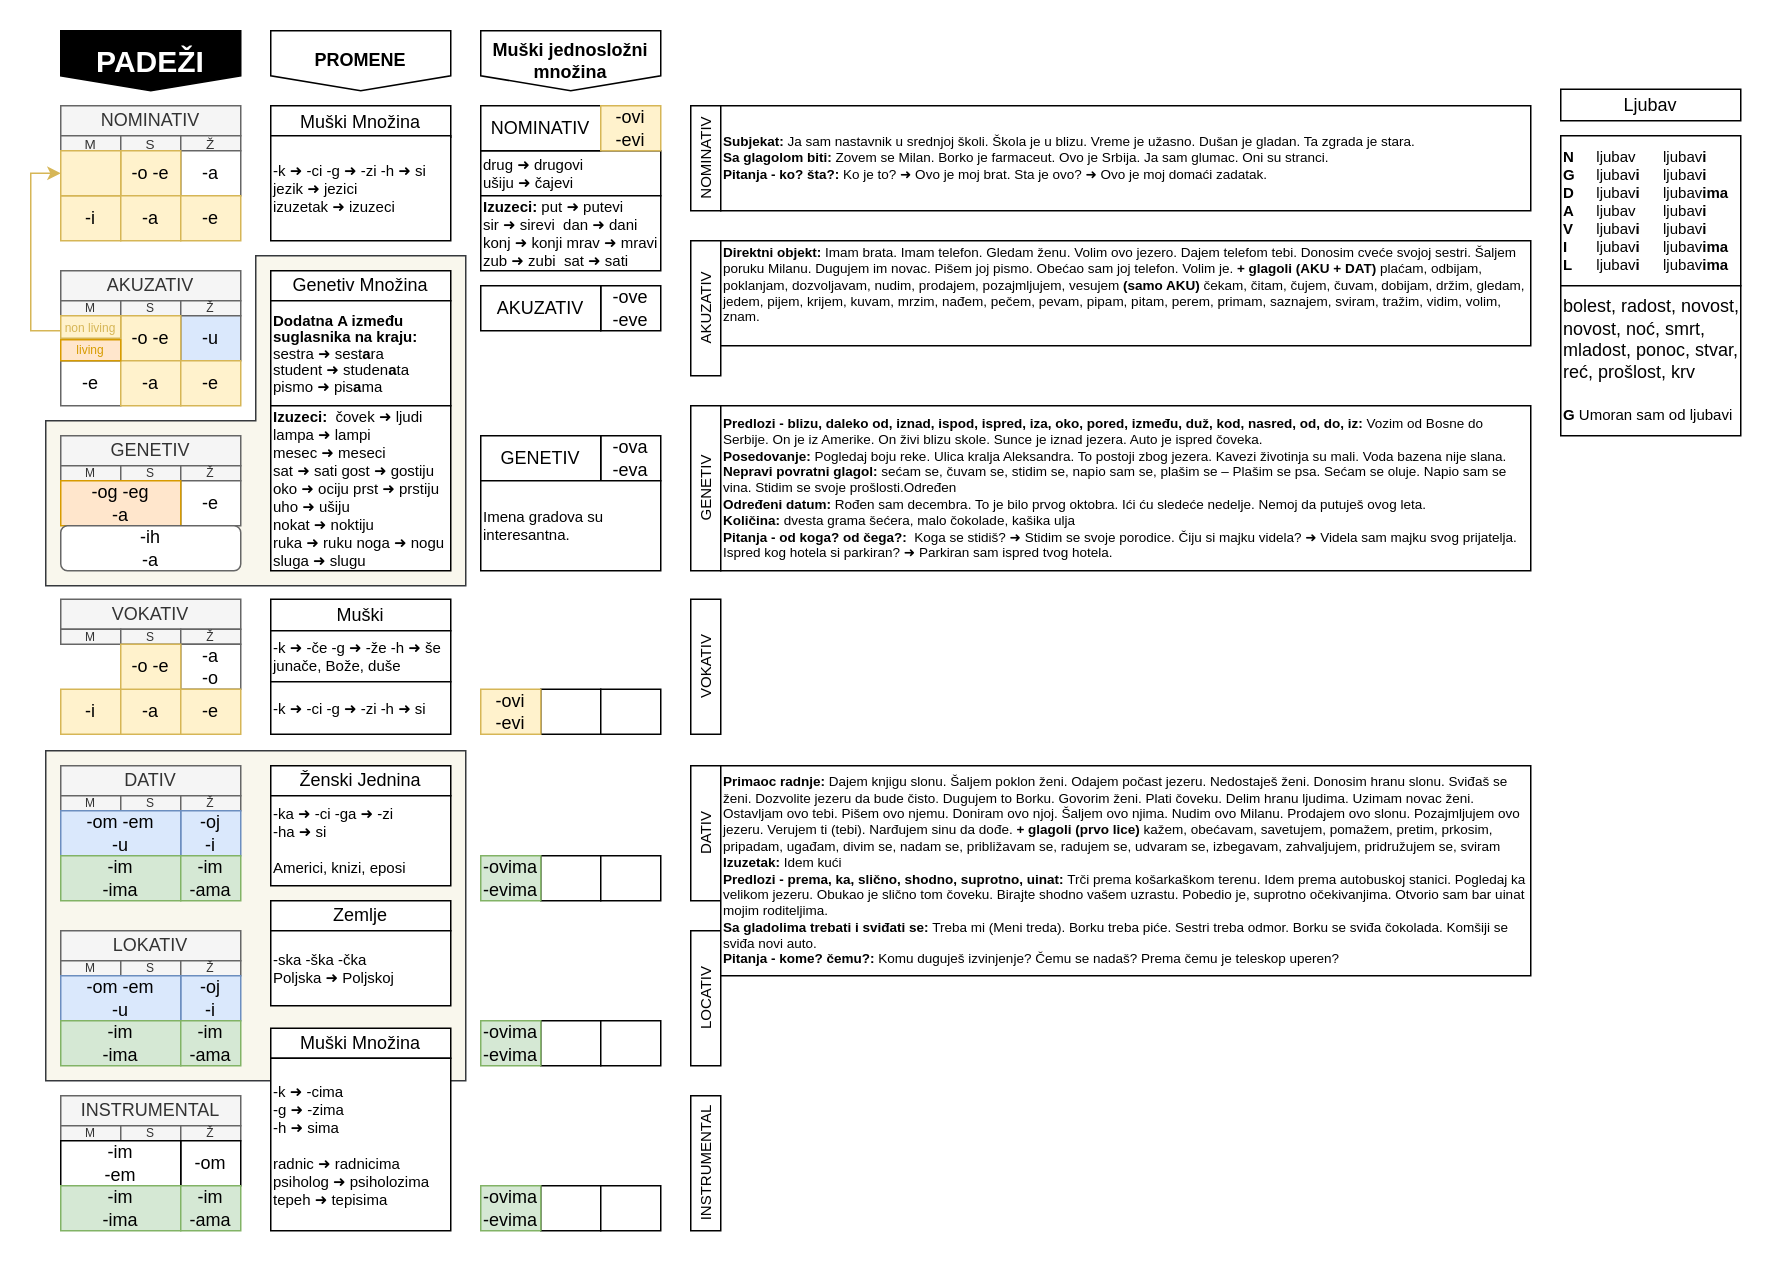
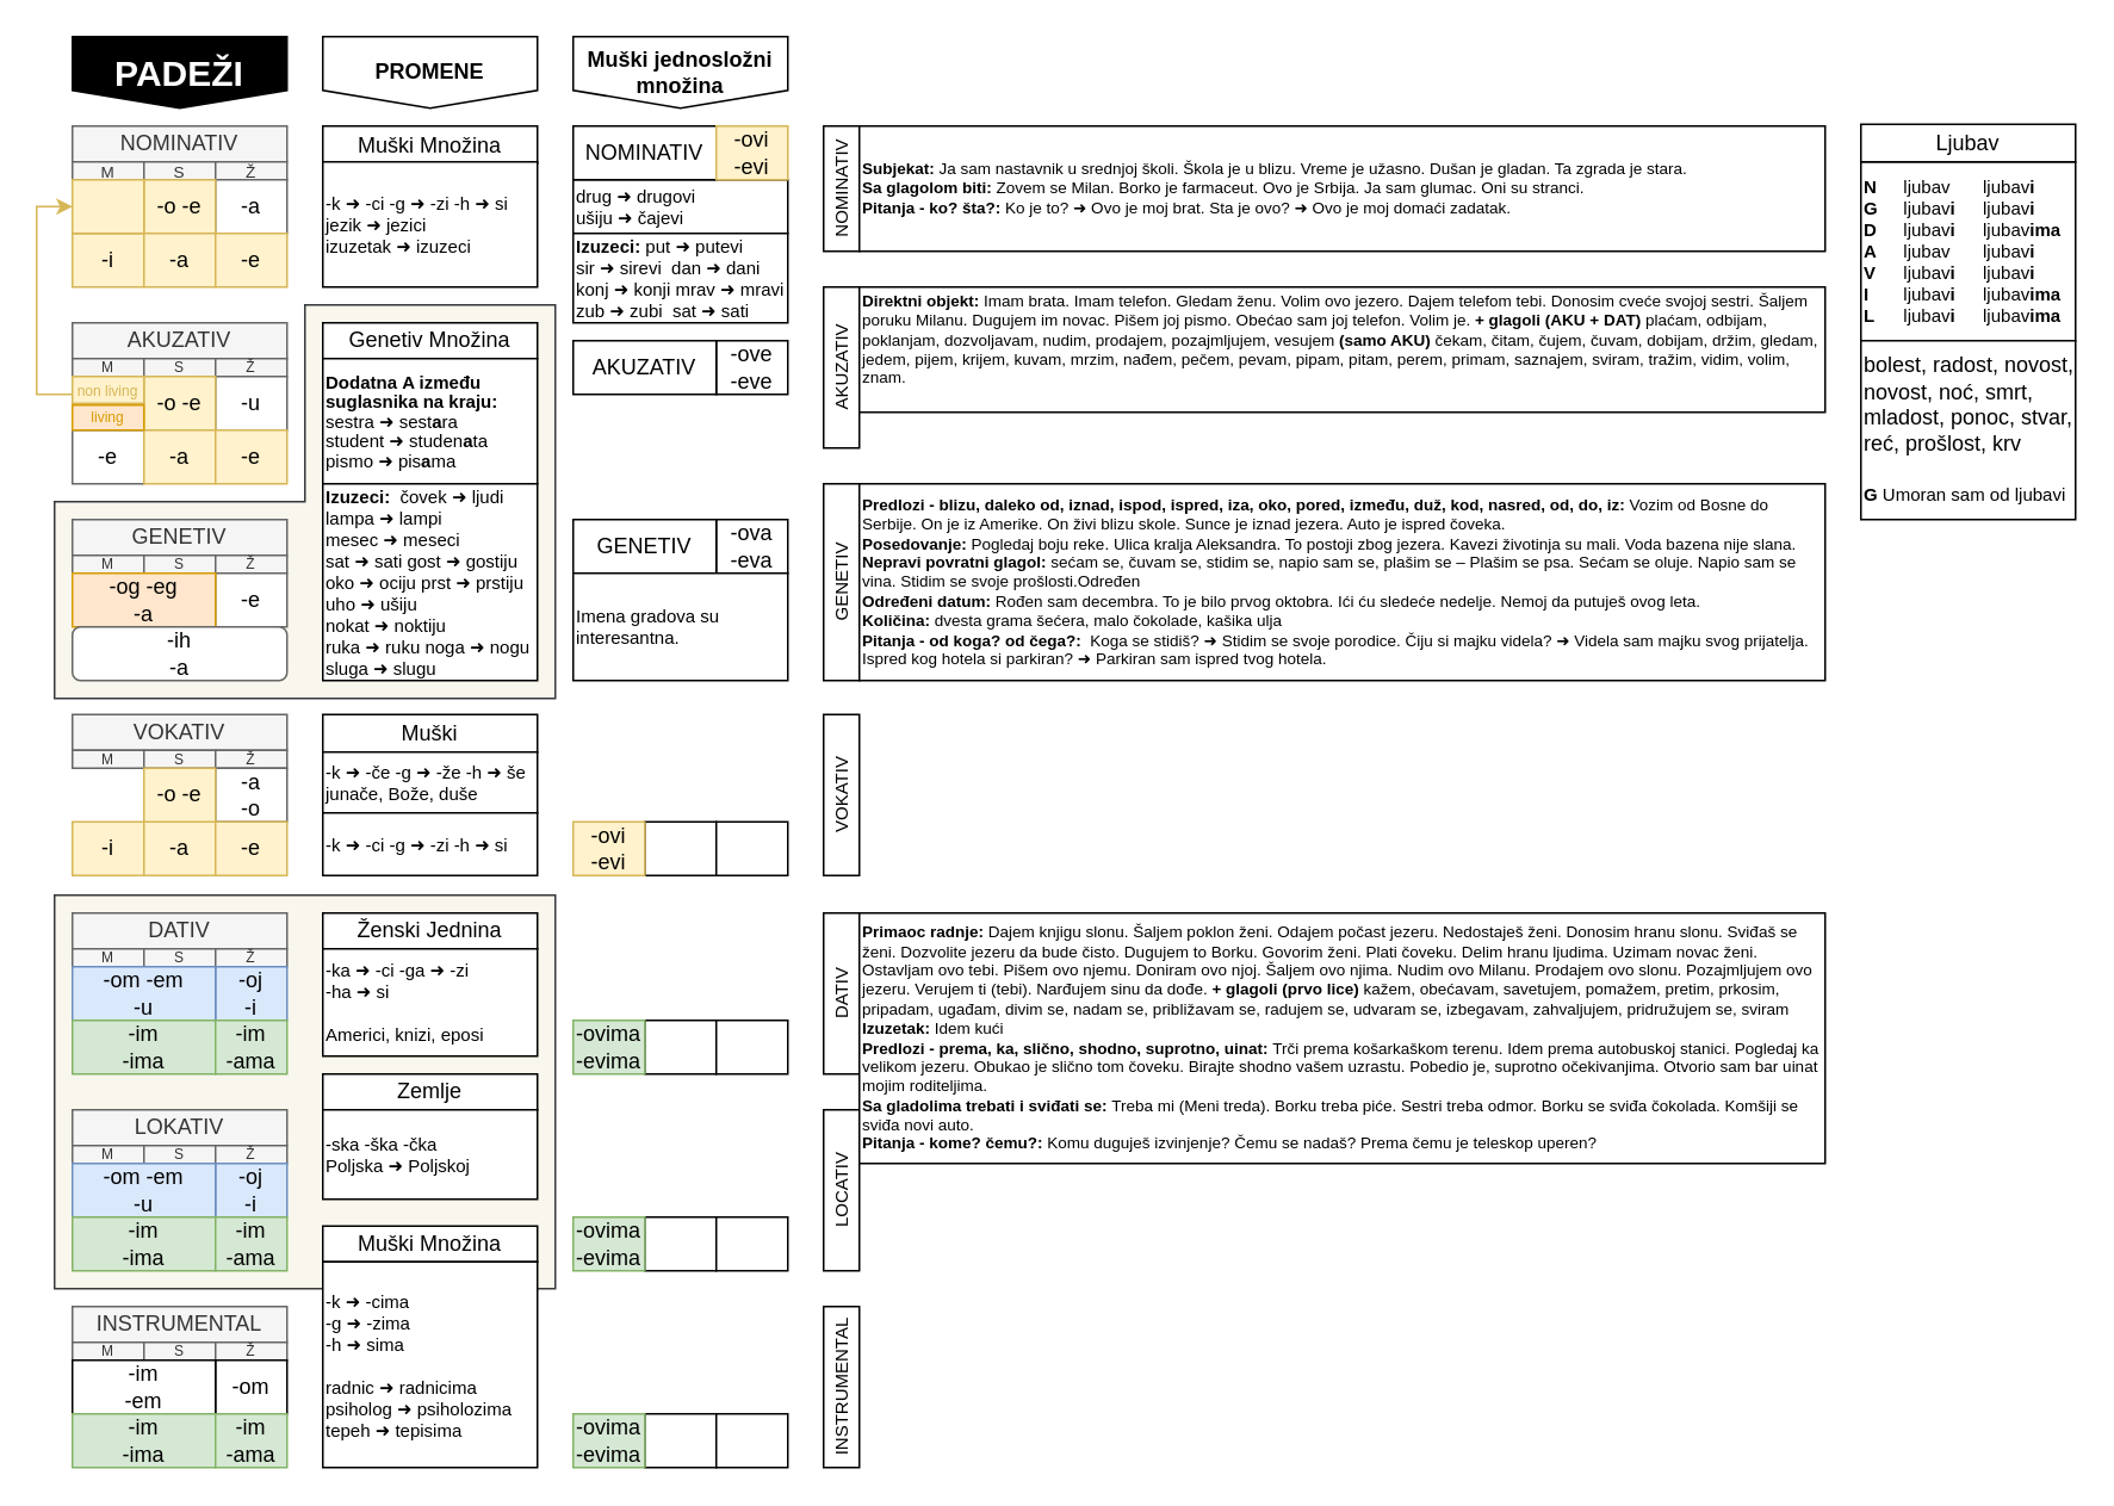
- <mxCell id="110" value="Ljubav" style="rounded=0;whiteSpace=wrap;html=1;" parent="1" vertex="1"><mxGeometry x="1040" y="59" width="120" height="21" as="geometry" /></mxCell>
+ <mxCell id="110" value="Ljubav" style="rounded=0;whiteSpace=wrap;html=1;" parent="1" vertex="1"><mxGeometry x="1040" y="69" width="120" height="21" as="geometry" /></mxCell>
- <mxCell id="22" value="-u" style="rounded=0;whiteSpace=wrap;html=1;strokeColor=#666666;fillColor=#dae8fc;" parent="1" vertex="1"><mxGeometry x="120" y="210" width="40" height="30" as="geometry" /></mxCell>
+ <mxCell id="22" value="-u" style="rounded=0;whiteSpace=wrap;html=1;strokeColor=#666666;" parent="1" vertex="1"><mxGeometry x="120" y="210" width="40" height="30" as="geometry" /></mxCell>
